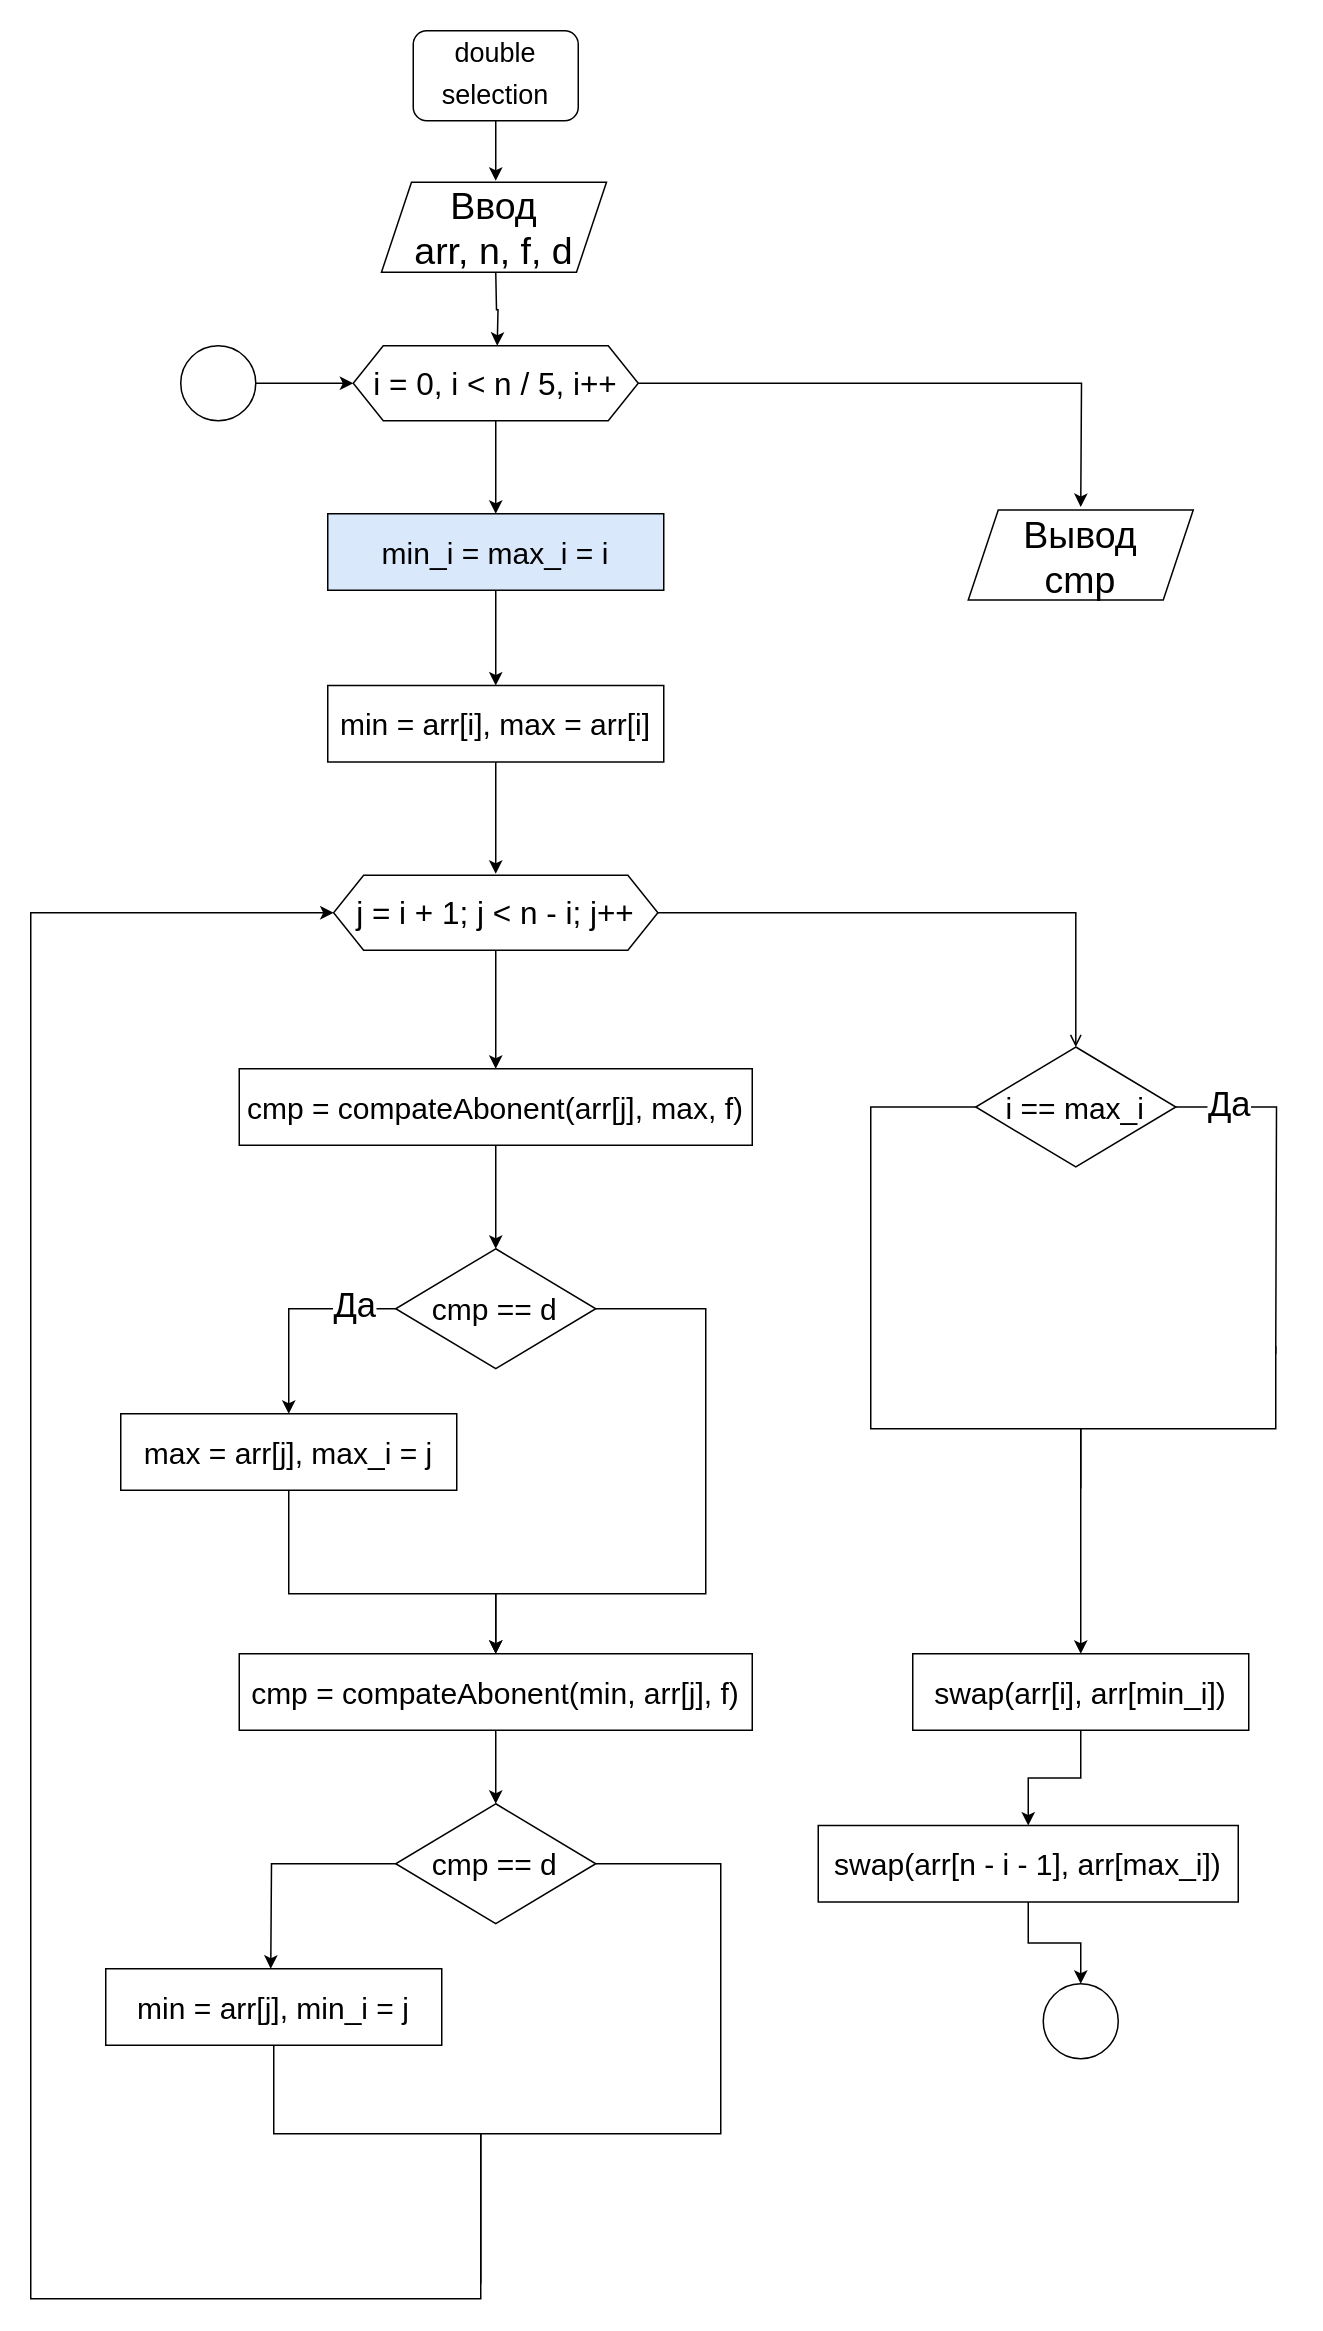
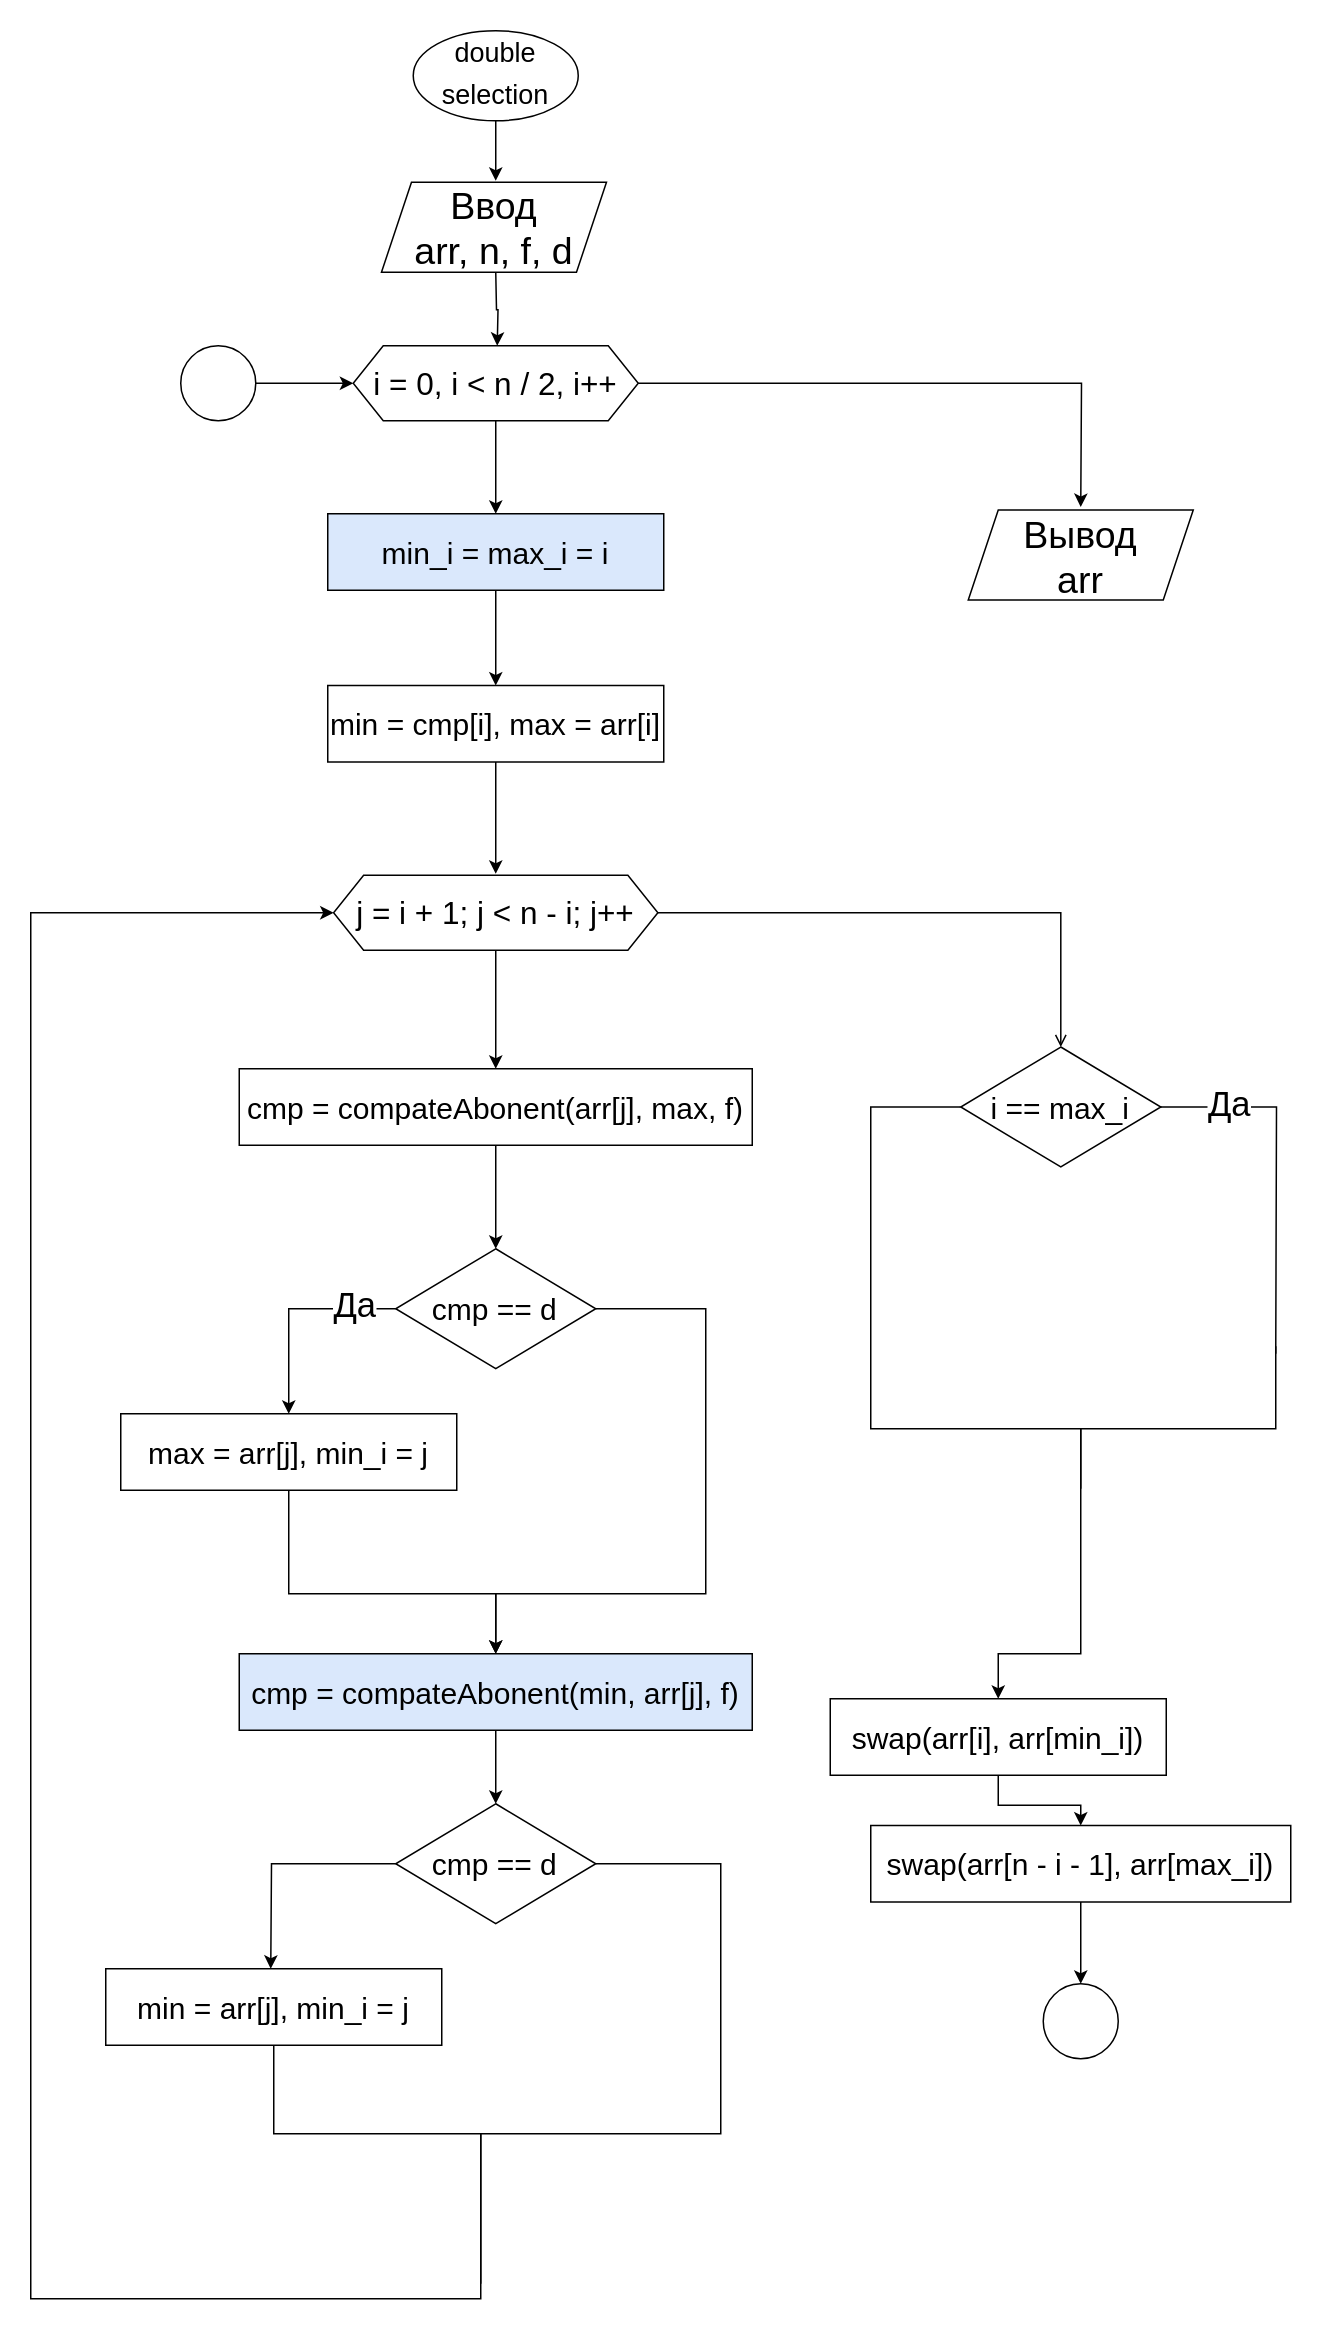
- <mxCell id="3" value="&lt;p style=&quot;line-height: 110%;&quot;&gt;&lt;span style=&quot;font-size: 18px;&quot;&gt;double&lt;/span&gt;&lt;/p&gt;&lt;p style=&quot;line-height: 110%;&quot;&gt;&lt;span style=&quot;font-size: 18px;&quot;&gt;selection&lt;/span&gt;&lt;/p&gt;" style="whiteSpace=wrap;html=1;rounded=1;" vertex="1" parent="1"><mxGeometry x="275" y="20" width="110" height="60" as="geometry" /></mxCell>
+ <mxCell id="3" value="&lt;p style=&quot;line-height: 110%;&quot;&gt;&lt;span style=&quot;font-size: 18px;&quot;&gt;double&lt;/span&gt;&lt;/p&gt;&lt;p style=&quot;line-height: 110%;&quot;&gt;&lt;span style=&quot;font-size: 18px;&quot;&gt;selection&lt;/span&gt;&lt;/p&gt;" style="ellipse;whiteSpace=wrap;html=1;" vertex="1" parent="1"><mxGeometry x="275" y="20" width="110" height="60" as="geometry" /></mxCell>
- <mxCell id="8" value="&lt;font style=&quot;font-size: 21px;&quot;&gt;i = 0, i &amp;lt; n / 5, i++&lt;/font&gt;" style="shape=hexagon;perimeter=hexagonPerimeter2;whiteSpace=wrap;html=1;fixedSize=1;" vertex="1" parent="1"><mxGeometry x="235" y="230" width="190" height="50" as="geometry" /></mxCell>
+ <mxCell id="8" value="&lt;font style=&quot;font-size: 21px;&quot;&gt;i = 0, i &amp;lt; n / 2, i++&lt;/font&gt;" style="shape=hexagon;perimeter=hexagonPerimeter2;whiteSpace=wrap;html=1;fixedSize=1;" vertex="1" parent="1"><mxGeometry x="235" y="230" width="190" height="50" as="geometry" /></mxCell>
- <mxCell id="43" value="&lt;span style=&quot;font-size: 25px;&quot;&gt;Вывод&lt;br&gt;cmp&lt;br&gt;&lt;/span&gt;" style="shape=parallelogram;perimeter=parallelogramPerimeter;whiteSpace=wrap;html=1;fixedSize=1;" vertex="1" parent="1"><mxGeometry x="645" y="339.5" width="150" height="60" as="geometry" /></mxCell>
+ <mxCell id="43" value="&lt;span style=&quot;font-size: 25px;&quot;&gt;Вывод&lt;br&gt;arr&lt;br&gt;&lt;/span&gt;" style="shape=parallelogram;perimeter=parallelogramPerimeter;whiteSpace=wrap;html=1;fixedSize=1;" vertex="1" parent="1"><mxGeometry x="645" y="339.5" width="150" height="60" as="geometry" /></mxCell>
- <mxCell id="12" value="min = arr[i], max = arr[i]" style="rounded=0;whiteSpace=wrap;html=1;fontSize=20;" vertex="1" parent="1"><mxGeometry x="218" y="456.5" width="224" height="51" as="geometry" /></mxCell>
+ <mxCell id="12" value="min = cmp[i], max = arr[i]" style="rounded=0;whiteSpace=wrap;html=1;fontSize=20;" vertex="1" parent="1"><mxGeometry x="218" y="456.5" width="224" height="51" as="geometry" /></mxCell>
- <mxCell id="33" value="&lt;span style=&quot;font-size: 20px;&quot;&gt;i == max_i&lt;/span&gt;" style="rhombus;whiteSpace=wrap;html=1;" vertex="1" parent="1"><mxGeometry x="650" y="697.5" width="133.41" height="80" as="geometry" /></mxCell>
+ <mxCell id="33" value="&lt;span style=&quot;font-size: 20px;&quot;&gt;i == max_i&lt;/span&gt;" style="rhombus;whiteSpace=wrap;html=1;" vertex="1" parent="1"><mxGeometry x="640" y="697.5" width="133.41" height="80" as="geometry" /></mxCell>
- <mxCell id="23" value="max = arr[j], max_i = j" style="rounded=0;whiteSpace=wrap;html=1;fontSize=20;" vertex="1" parent="1"><mxGeometry x="80" y="942" width="224" height="51" as="geometry" /></mxCell>
+ <mxCell id="23" value="max = arr[j], min_i = j" style="rounded=0;whiteSpace=wrap;html=1;fontSize=20;" vertex="1" parent="1"><mxGeometry x="80" y="942" width="224" height="51" as="geometry" /></mxCell>
- <mxCell id="25" value="cmp = compateAbonent(min, arr[j], f)" style="rounded=0;whiteSpace=wrap;html=1;fontSize=20;" vertex="1" parent="1"><mxGeometry x="159" y="1102" width="342" height="51" as="geometry" /></mxCell>
+ <mxCell id="25" value="cmp = compateAbonent(min, arr[j], f)" style="rounded=0;whiteSpace=wrap;html=1;fontSize=20;fillColor=#dae8fc;" vertex="1" parent="1"><mxGeometry x="159" y="1102" width="342" height="51" as="geometry" /></mxCell>
- <mxCell id="36" value="swap(arr[i], arr[min_i])" style="rounded=0;whiteSpace=wrap;html=1;fontSize=20;" vertex="1" parent="1"><mxGeometry x="608" y="1102" width="224" height="51" as="geometry" /></mxCell>
+ <mxCell id="36" value="swap(arr[i], arr[min_i])" style="rounded=0;whiteSpace=wrap;html=1;fontSize=20;" vertex="1" parent="1"><mxGeometry x="553" y="1132" width="224" height="51" as="geometry" /></mxCell>
- <mxCell id="38" value="swap(arr[n - i - 1], arr[max_i])" style="rounded=0;whiteSpace=wrap;html=1;fontSize=20;" vertex="1" parent="1"><mxGeometry x="545" y="1216.5" width="280" height="51" as="geometry" /></mxCell>
+ <mxCell id="38" value="swap(arr[n - i - 1], arr[max_i])" style="rounded=0;whiteSpace=wrap;html=1;fontSize=20;" vertex="1" parent="1"><mxGeometry x="580" y="1216.5" width="280" height="51" as="geometry" /></mxCell>
